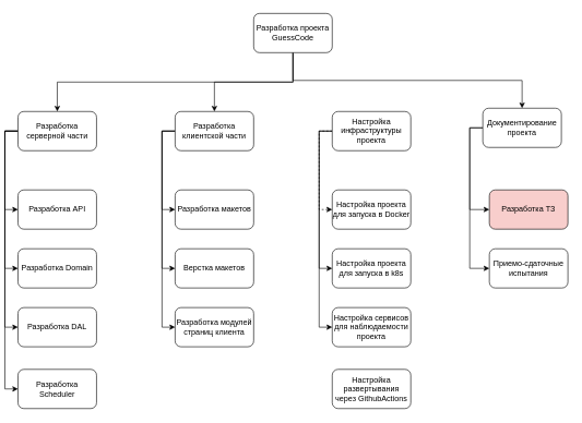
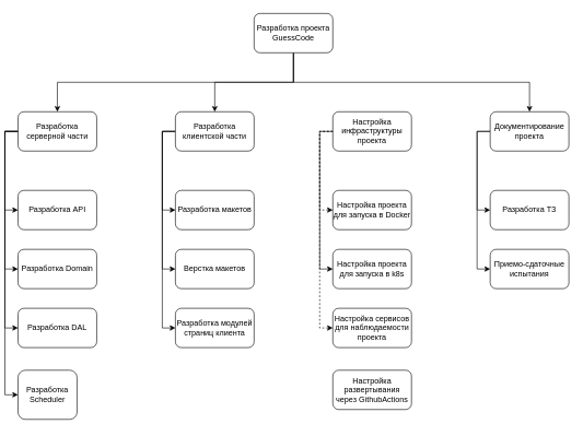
- <mxCell id="21" value="Документирование проекта" style="rounded=1;whiteSpace=wrap;html=1;" parent="1" vertex="1"><mxGeometry x="730" y="165" width="120" height="60" as="geometry" /></mxCell>
+ <mxCell id="21" value="Документирование проекта" style="rounded=1;whiteSpace=wrap;html=1;" parent="1" vertex="1"><mxGeometry x="740" y="170" width="120" height="60" as="geometry" /></mxCell>
- <mxCell id="31" value="Разработка ТЗ" style="rounded=1;whiteSpace=wrap;html=1;fillColor=#f8cecc;" parent="1" vertex="1"><mxGeometry x="740" y="290" width="120" height="60" as="geometry" /></mxCell>
+ <mxCell id="31" value="Разработка ТЗ" style="rounded=1;whiteSpace=wrap;html=1;" parent="1" vertex="1"><mxGeometry x="740" y="290" width="120" height="60" as="geometry" /></mxCell>
- <mxCell id="17" style="edgeStyle=orthogonalEdgeStyle;rounded=0;orthogonalLoop=1;jettySize=auto;html=1;exitX=0;exitY=0.5;exitDx=0;exitDy=0;entryX=0;entryY=0.5;entryDx=0;entryDy=0;" parent="1" source="18" target="27" edge="1"><mxGeometry relative="1" as="geometry" /></mxCell>
+ <mxCell id="17" style="edgeStyle=orthogonalEdgeStyle;rounded=0;orthogonalLoop=1;jettySize=auto;html=1;exitX=0;exitY=0.5;exitDx=0;exitDy=0;entryX=0;entryY=0.5;entryDx=0;entryDy=0;dashed=1;" parent="1" source="18" target="27" edge="1"><mxGeometry relative="1" as="geometry" /></mxCell>
- <mxCell id="34" value="Разработка Scheduler" style="rounded=1;whiteSpace=wrap;html=1;" vertex="1" parent="1"><mxGeometry y="564.5" width="120" height="60" as="geometry" x="20" /></mxCell>
+ <mxCell id="34" value="Разработка Scheduler" style="rounded=1;whiteSpace=wrap;html=1;" vertex="1" parent="1"><mxGeometry x="20" y="564.5" width="90" height="75" as="geometry" /></mxCell>
